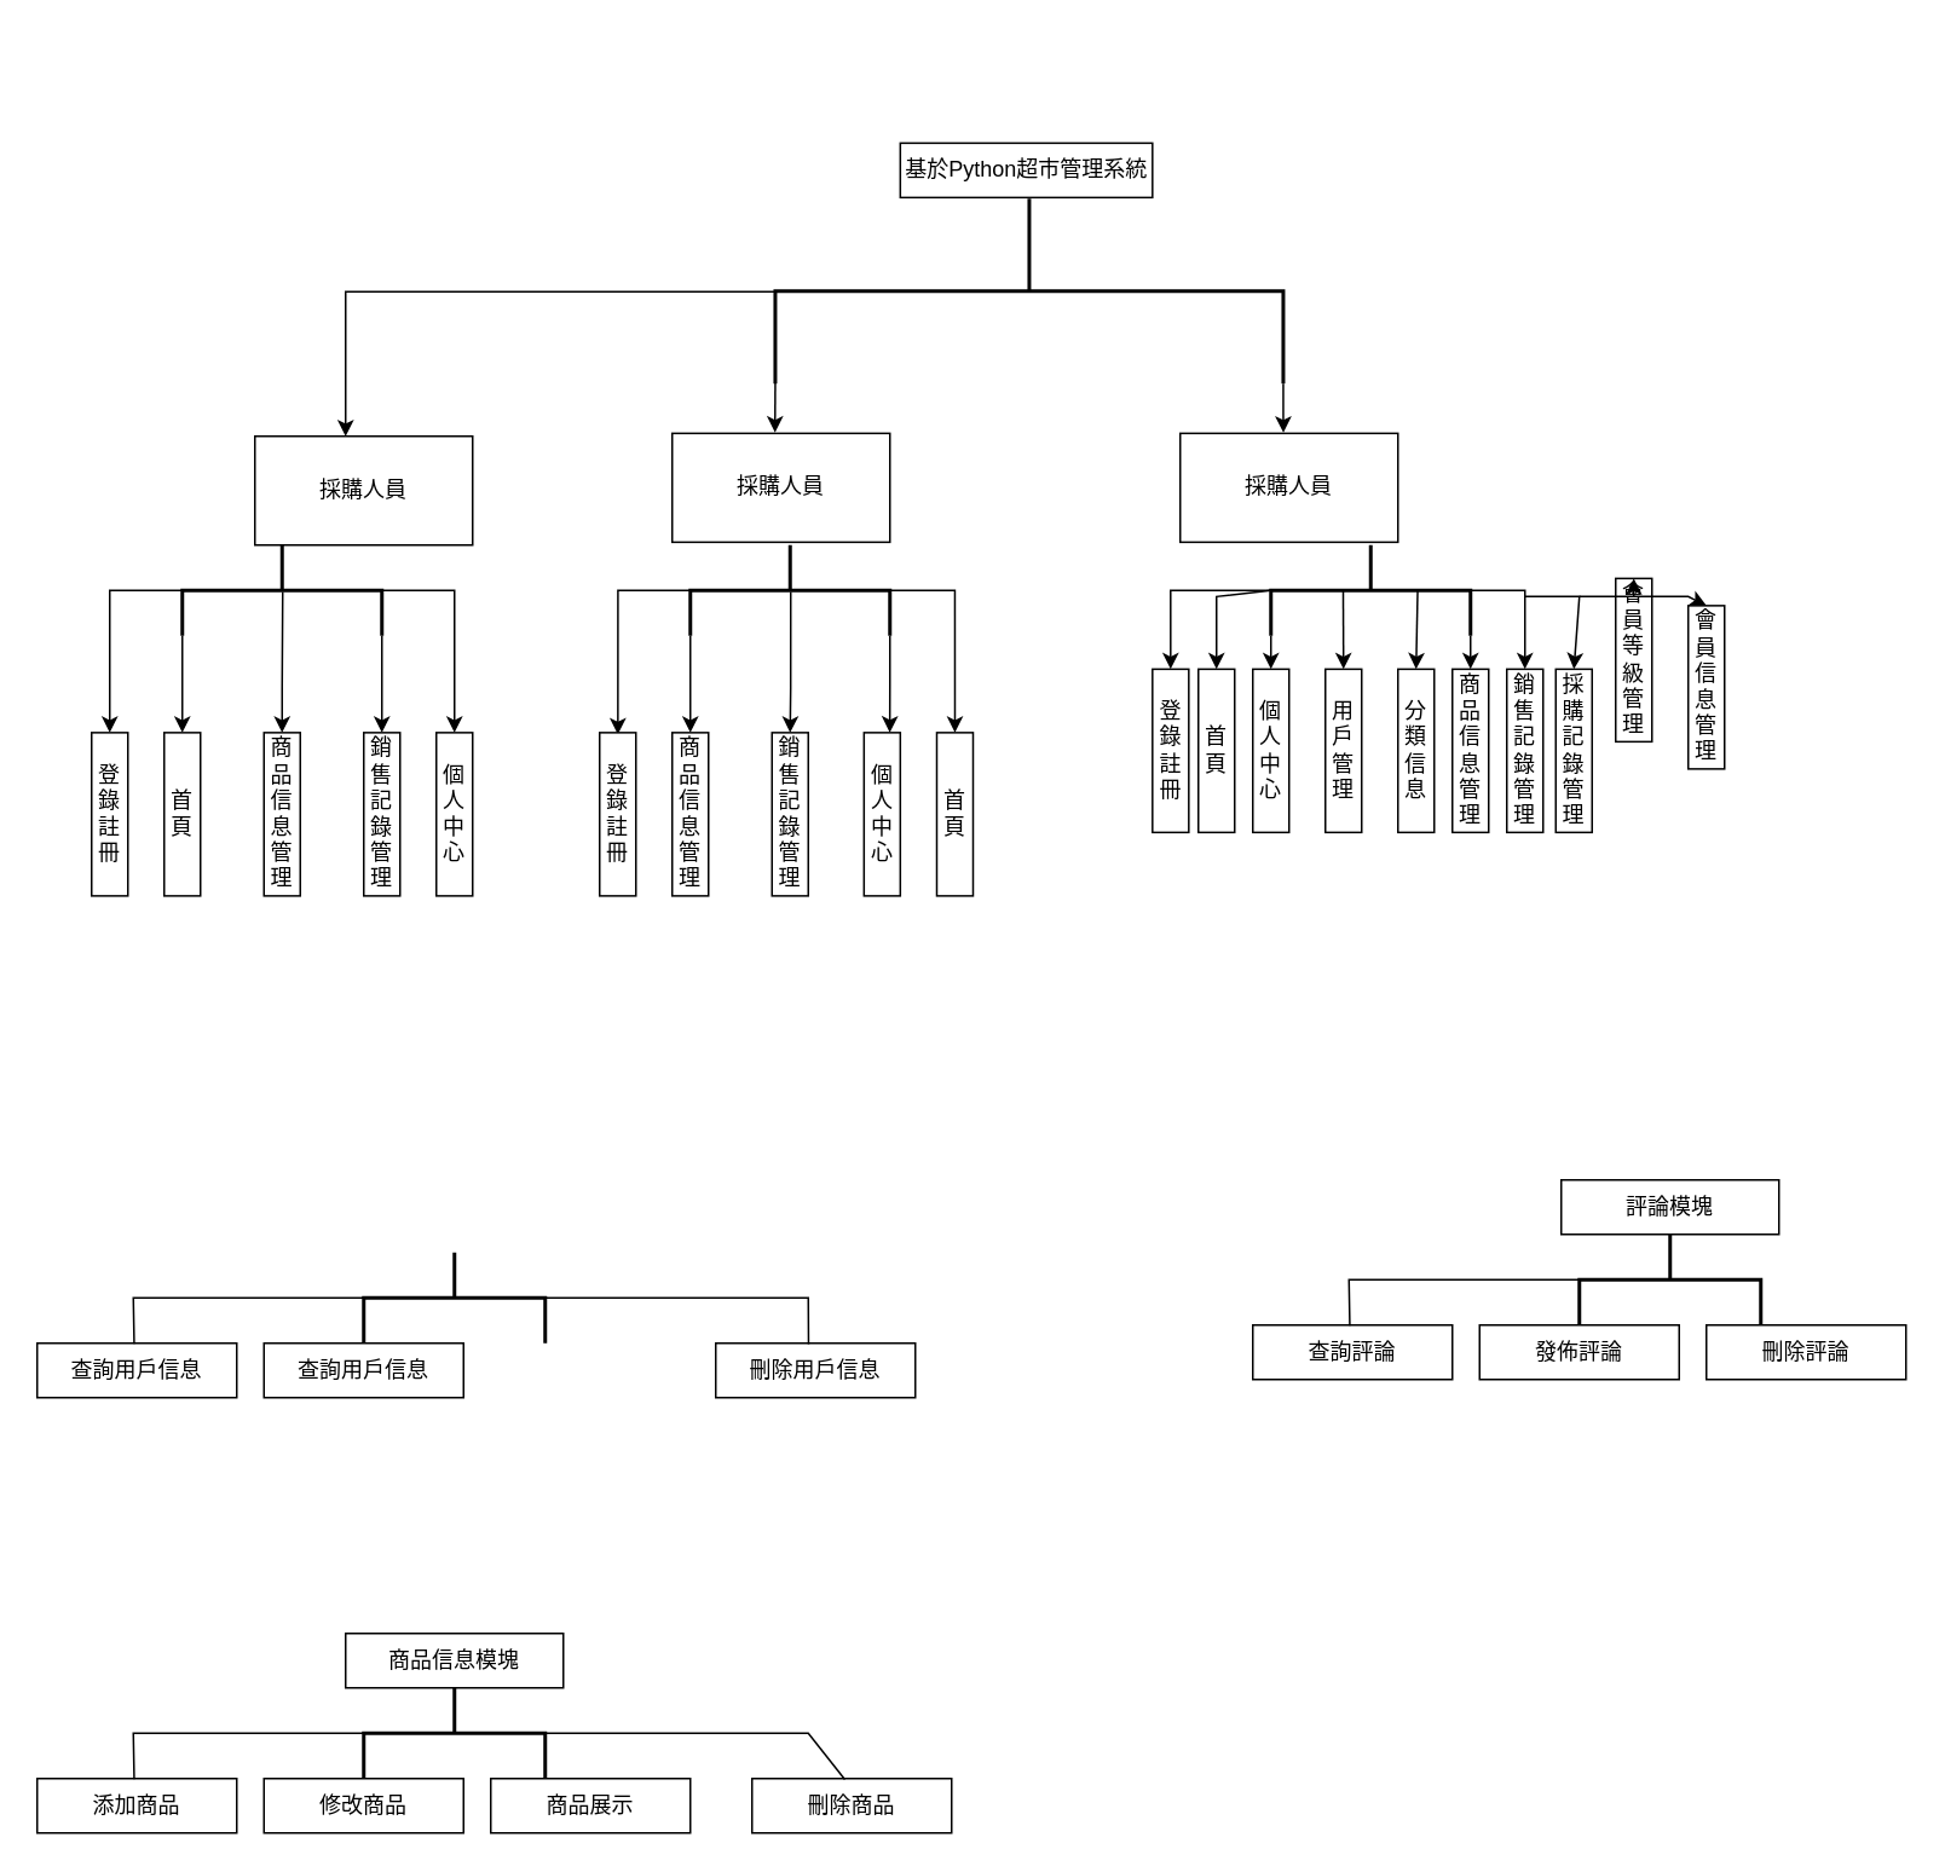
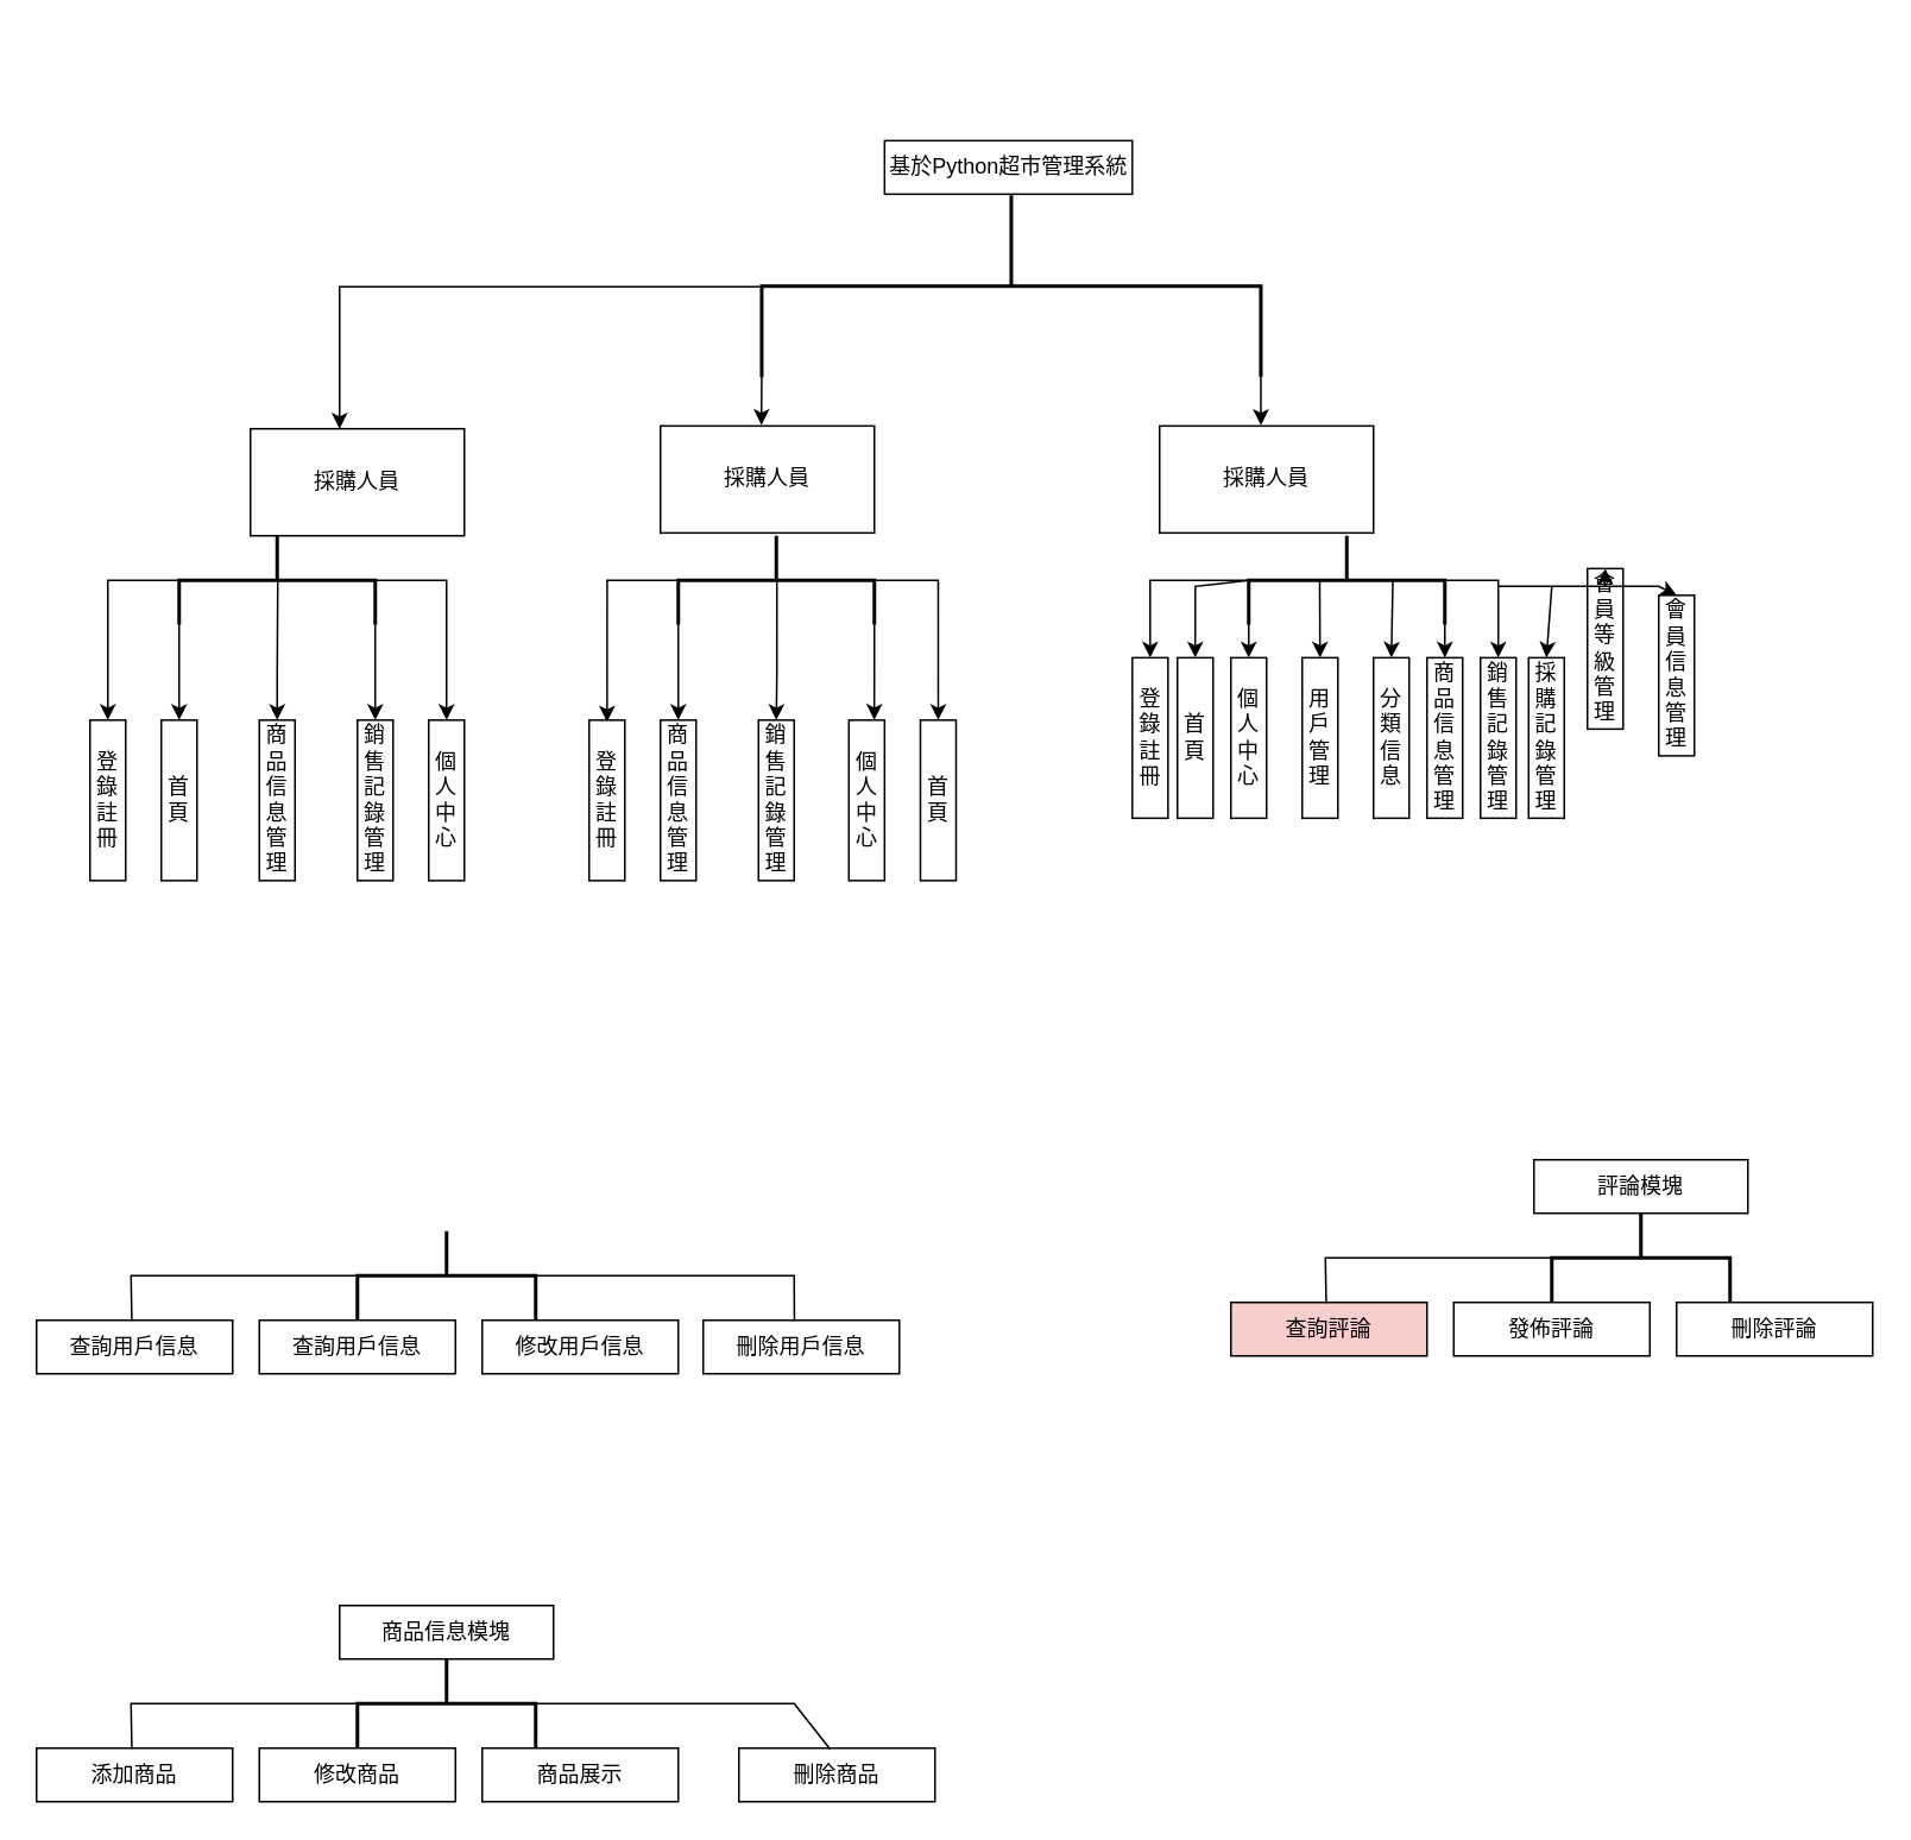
- <mxCell id="62" value="查詢評論" style="rounded=0;whiteSpace=wrap;html=1;" vertex="1" parent="1"><mxGeometry x="690" y="730" width="110" height="30" as="geometry" /></mxCell>
+ <mxCell id="62" value="查詢評論" style="rounded=0;whiteSpace=wrap;html=1;fillColor=#f8cecc;" vertex="1" parent="1"><mxGeometry x="690" y="730" width="110" height="30" as="geometry" /></mxCell>
+ <mxCell id="56" value="修改用戶信息" style="rounded=0;whiteSpace=wrap;html=1;" vertex="1" parent="1"><mxGeometry x="270" y="740" width="110" height="30" as="geometry" /></mxCell>
